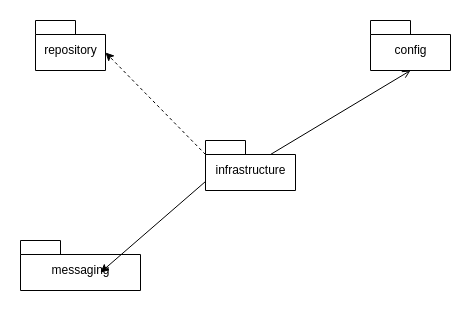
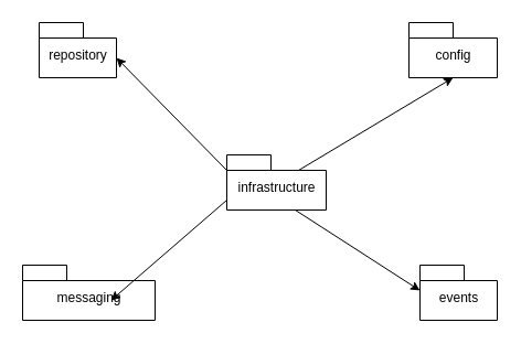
- <mxCell id="8" value="" style="endArrow=open;html=1;entryX=0.5;entryY=1;entryDx=0;entryDy=0;entryPerimeter=0;exitX=0;exitY=0;exitDx=65;exitDy=14;exitPerimeter=0;" edge="1" parent="1" source="2" target="5"><mxGeometry width="50" height="50" relative="1" as="geometry"><mxPoint x="15" y="380" as="sourcePoint" /><mxPoint x="65" y="330" as="targetPoint" /></mxGeometry></mxCell>
+ <mxCell id="8" value="" style="endArrow=classic;html=1;entryX=0.5;entryY=1;entryDx=0;entryDy=0;entryPerimeter=0;exitX=0;exitY=0;exitDx=65;exitDy=14;exitPerimeter=0;" edge="1" parent="1" source="2" target="5"><mxGeometry width="50" height="50" relative="1" as="geometry"><mxPoint x="15" y="380" as="sourcePoint" /><mxPoint x="65" y="330" as="targetPoint" /></mxGeometry></mxCell>
- <mxCell id="6" value="" style="endArrow=classic;html=1;entryX=0;entryY=0;entryDx=70;entryDy=32;entryPerimeter=0;exitX=0;exitY=0;exitDx=0;exitDy=14;exitPerimeter=0;dashed=1;" edge="1" parent="1" source="2" target="3"><mxGeometry width="50" height="50" relative="1" as="geometry"><mxPoint x="175" y="160" as="sourcePoint" /><mxPoint x="85" y="320" as="targetPoint" /></mxGeometry></mxCell>
+ <mxCell id="6" value="" style="endArrow=classic;html=1;entryX=0;entryY=0;entryDx=70;entryDy=32;entryPerimeter=0;exitX=0;exitY=0;exitDx=0;exitDy=14;exitPerimeter=0;" edge="1" parent="1" source="2" target="3"><mxGeometry width="50" height="50" relative="1" as="geometry"><mxPoint x="175" y="160" as="sourcePoint" /><mxPoint x="85" y="320" as="targetPoint" /></mxGeometry></mxCell>
+ <mxCell id="7" value="" style="endArrow=classic;html=1;entryX=0;entryY=0;entryDx=0;entryDy=23;entryPerimeter=0;exitX=0.689;exitY=1;exitDx=0;exitDy=0;exitPerimeter=0;" edge="1" parent="1" source="2" target="4"><mxGeometry width="50" height="50" relative="1" as="geometry"><mxPoint x="35" y="370" as="sourcePoint" /><mxPoint x="85" y="320" as="targetPoint" /></mxGeometry></mxCell>
+ <mxCell id="4" value="&lt;span style=&quot;font-weight: normal&quot;&gt;events&lt;/span&gt;" style="shape=folder;fontStyle=1;spacingTop=10;tabWidth=40;tabHeight=14;tabPosition=left;html=1;" vertex="1" parent="1"><mxGeometry x="380" y="240" width="70" height="50" as="geometry" /></mxCell>
